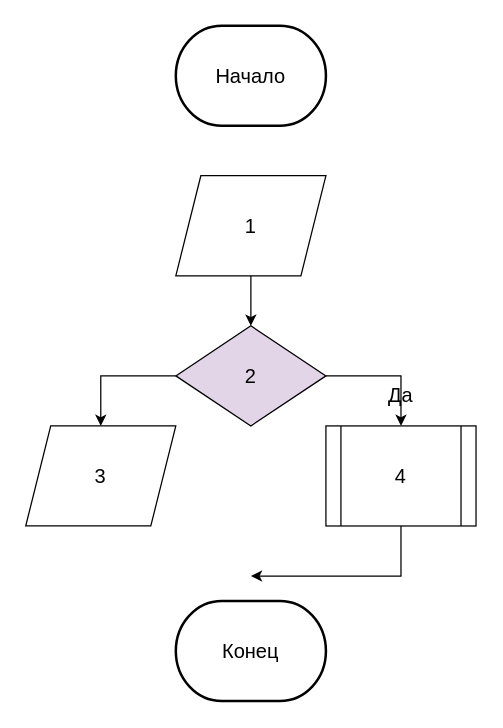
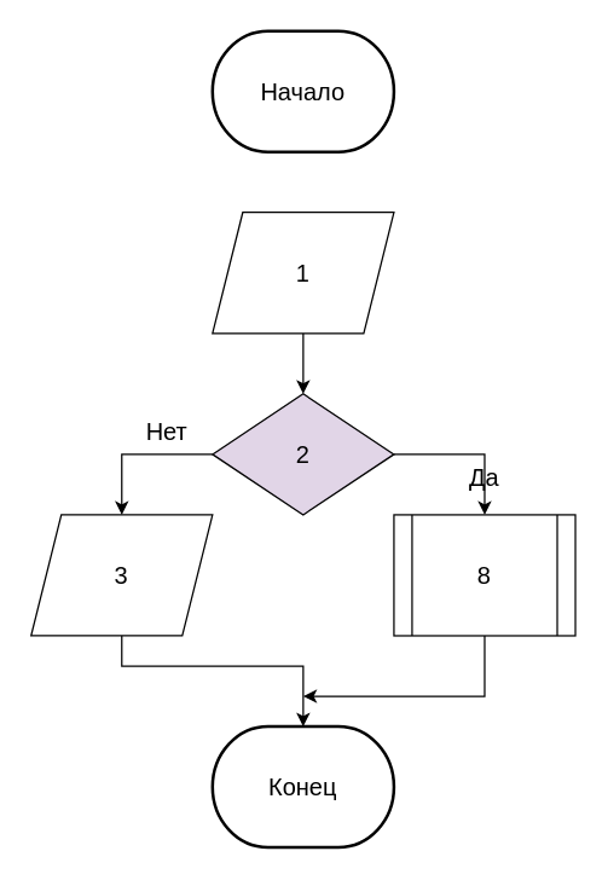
+ <mxCell id="8" value="Нет" style="text;html=1;strokeColor=none;fillColor=none;align=center;verticalAlign=middle;whiteSpace=wrap;rounded=0;fontSize=16;" vertex="1" parent="1"><mxGeometry x="80" y="270" width="60" height="30" as="geometry" /></mxCell>
- <mxCell id="10" value="4" style="shape=process;whiteSpace=wrap;html=1;backgroundOutline=1;fontSize=16;" vertex="1" parent="1"><mxGeometry x="260" y="340" width="120" height="80" as="geometry" /></mxCell>
+ <mxCell id="10" value="8" style="shape=process;whiteSpace=wrap;html=1;backgroundOutline=1;fontSize=16;" vertex="1" parent="1"><mxGeometry x="260" y="340" width="120" height="80" as="geometry" /></mxCell>
+ <mxCell id="11" style="edgeStyle=orthogonalEdgeStyle;rounded=0;orthogonalLoop=1;jettySize=auto;html=1;entryX=0.5;entryY=0;entryDx=0;entryDy=0;entryPerimeter=0;fontSize=16;endArrow=classic;endFill=1;" edge="1" parent="1" source="12" target="2"><mxGeometry relative="1" as="geometry"><Array as="points"><mxPoint x="80" y="440" /><mxPoint x="200" y="440" /></Array></mxGeometry></mxCell>
